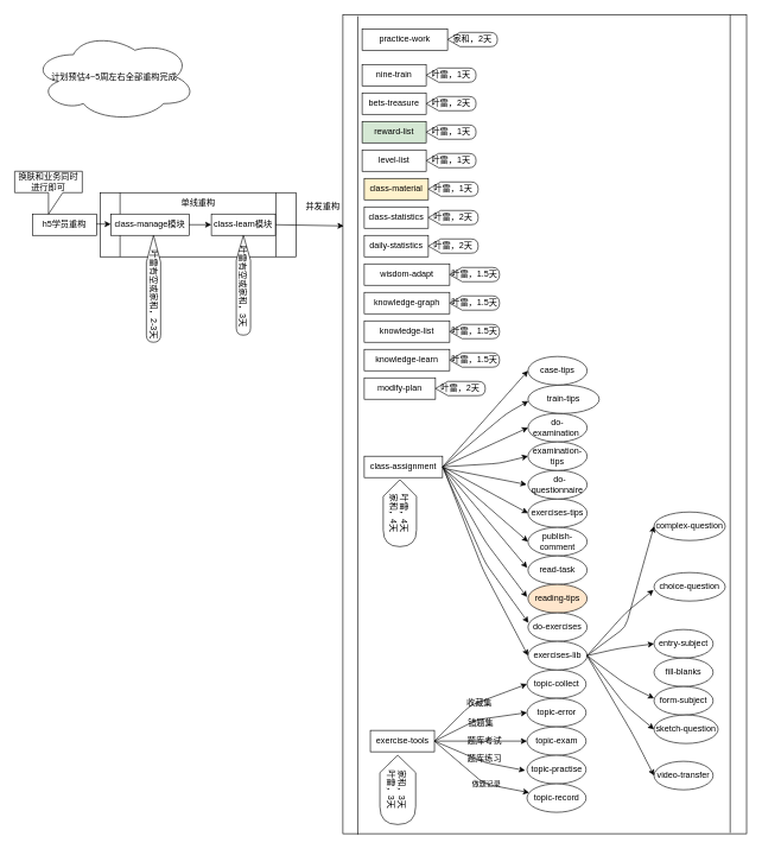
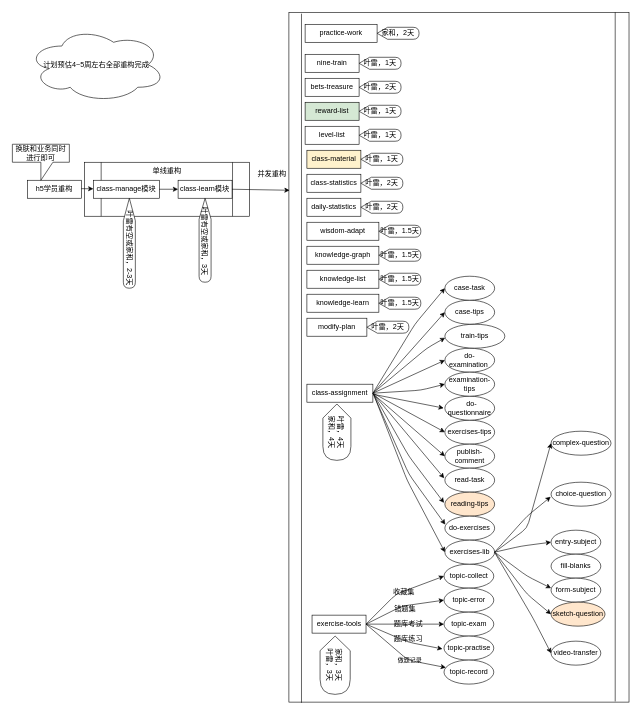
+ <mxCell id="66" value="case-task" style="ellipse;whiteSpace=wrap;html=1;" vertex="1" parent="1"><mxGeometry x="741" y="460" width="83" height="40" as="geometry" /></mxCell>
+ <mxCell id="70" value="" style="endArrow=classic;html=1;exitX=1;exitY=0.5;exitDx=0;exitDy=0;entryX=0;entryY=0.5;entryDx=0;entryDy=0;" edge="1" parent="1" source="8" target="66"><mxGeometry width="50" height="50" relative="1" as="geometry"><mxPoint x="721" y="660" as="sourcePoint" /><mxPoint x="771" y="610" as="targetPoint" /><Array as="points"><mxPoint x="691" y="540" /></Array></mxGeometry></mxCell>
- <mxCell id="88" value="sketch-question" style="ellipse;whiteSpace=wrap;html=1;" vertex="1" parent="1"><mxGeometry x="918" y="1003.38" width="90" height="40" as="geometry" /></mxCell>
+ <mxCell id="88" value="sketch-question" style="ellipse;whiteSpace=wrap;html=1;fillColor=#ffe6cc;" vertex="1" parent="1"><mxGeometry x="918" y="1003.38" width="90" height="40" as="geometry" /></mxCell>
